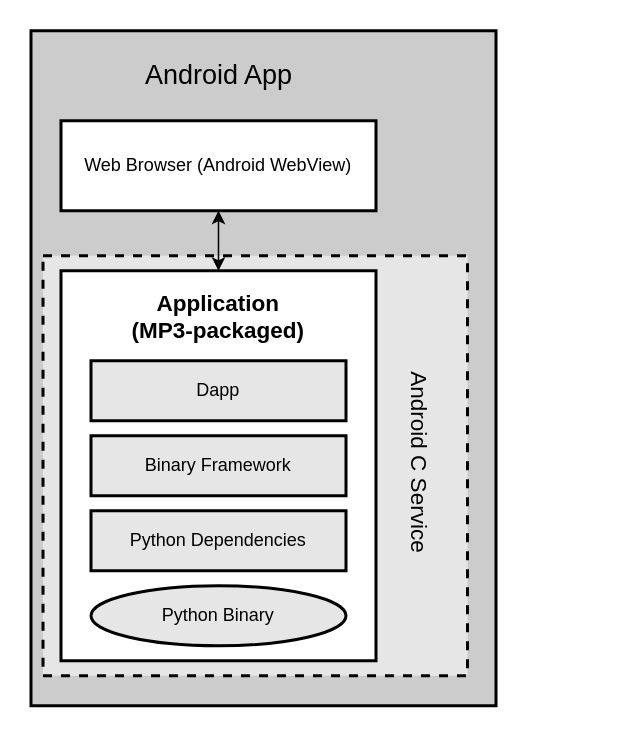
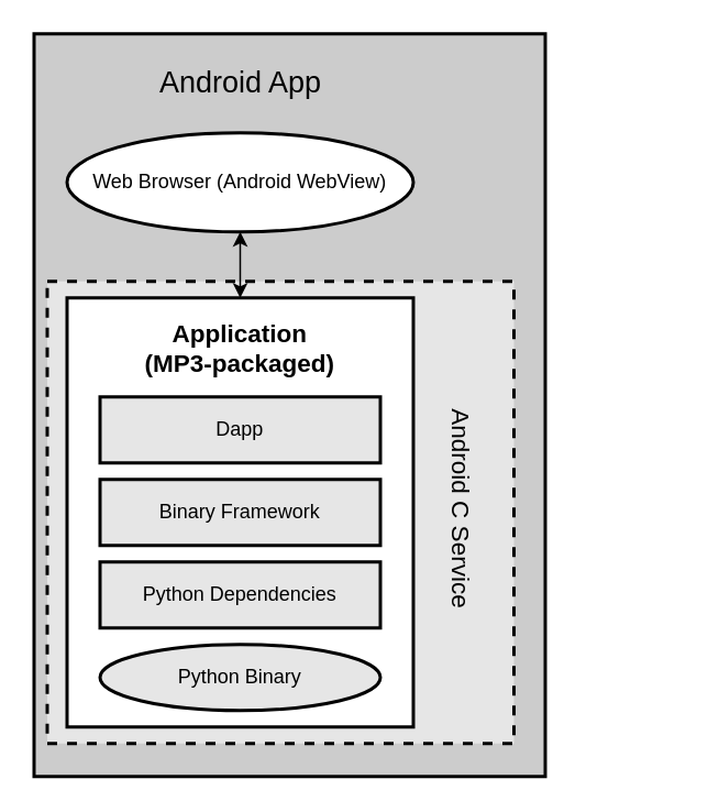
- <mxCell id="5" value="Web Browser (Android WebView)" style="rounded=0;whiteSpace=wrap;html=1;strokeWidth=2;fillColor=#FFFFFF;" parent="1" vertex="1"><mxGeometry x="40" y="80" width="210" height="60" as="geometry" /></mxCell>
+ <mxCell id="5" value="Web Browser (Android WebView)" style="ellipse;whiteSpace=wrap;html=1;strokeWidth=2;fillColor=#FFFFFF;" parent="1" vertex="1"><mxGeometry x="40" y="80" width="210" height="60" as="geometry" /></mxCell>
